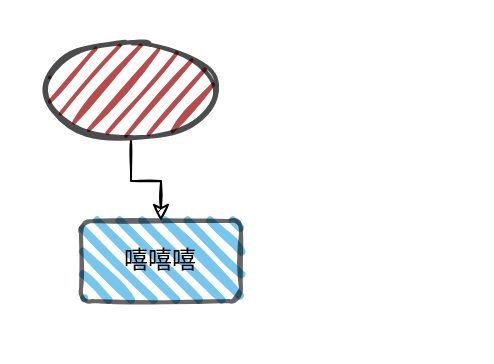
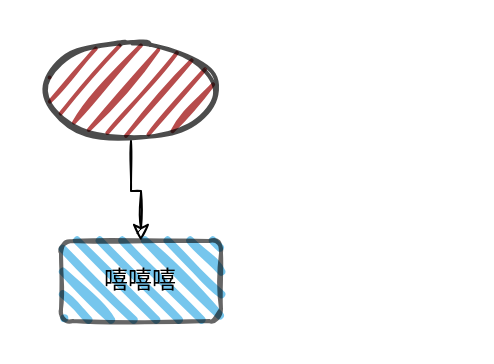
- <mxCell id="5" value="嘻嘻嘻" style="rounded=1;whiteSpace=wrap;html=1;strokeWidth=2;fillWeight=4;hachureGap=8;hachureAngle=45;fillColor=#1ba1e2;sketch=1;opacity=60;" vertex="1" parent="1"><mxGeometry x="40" y="110" width="80" height="40" as="geometry" /></mxCell>
+ <mxCell id="5" value="嘻嘻嘻" style="rounded=1;whiteSpace=wrap;html=1;strokeWidth=2;fillWeight=4;hachureGap=8;hachureAngle=45;fillColor=#1ba1e2;sketch=1;opacity=60;" vertex="1" parent="1"><mxGeometry x="30" y="120" width="80" height="40" as="geometry" /></mxCell>
